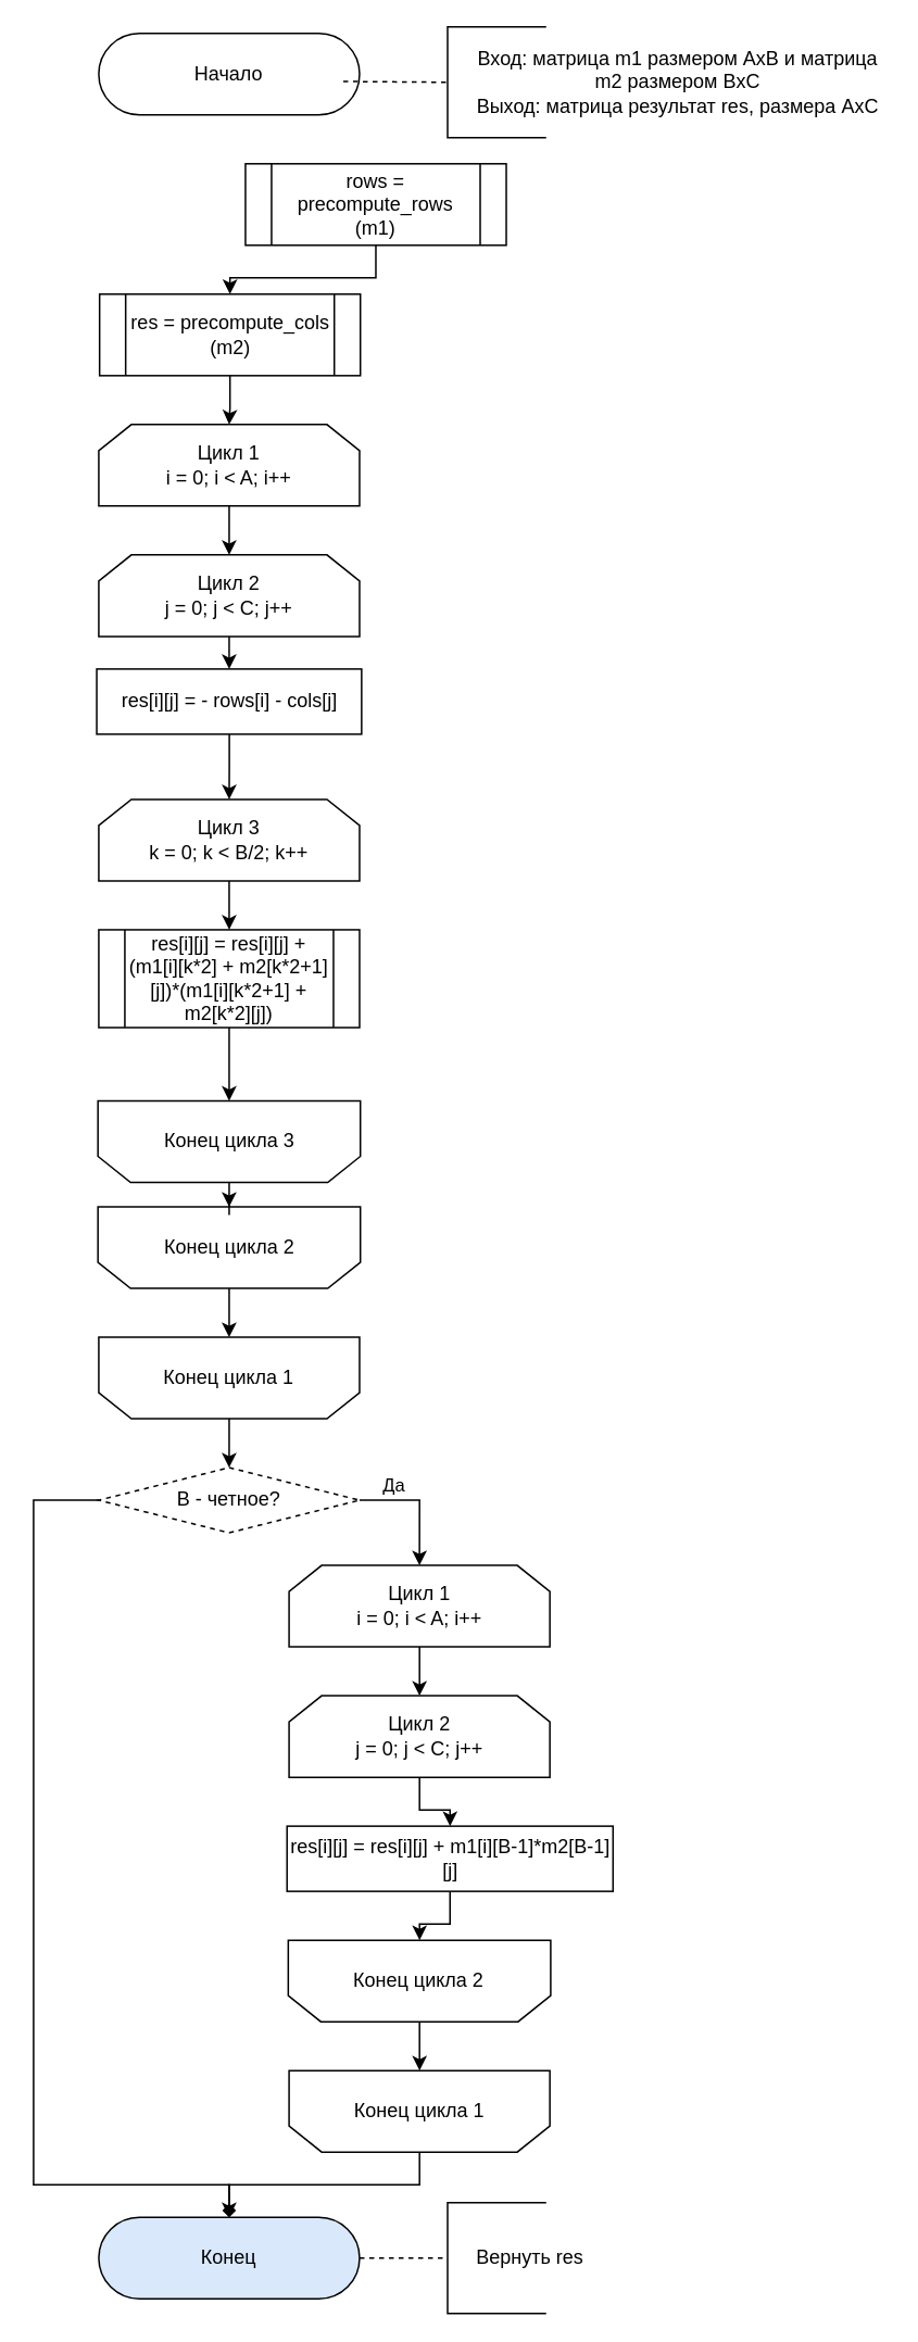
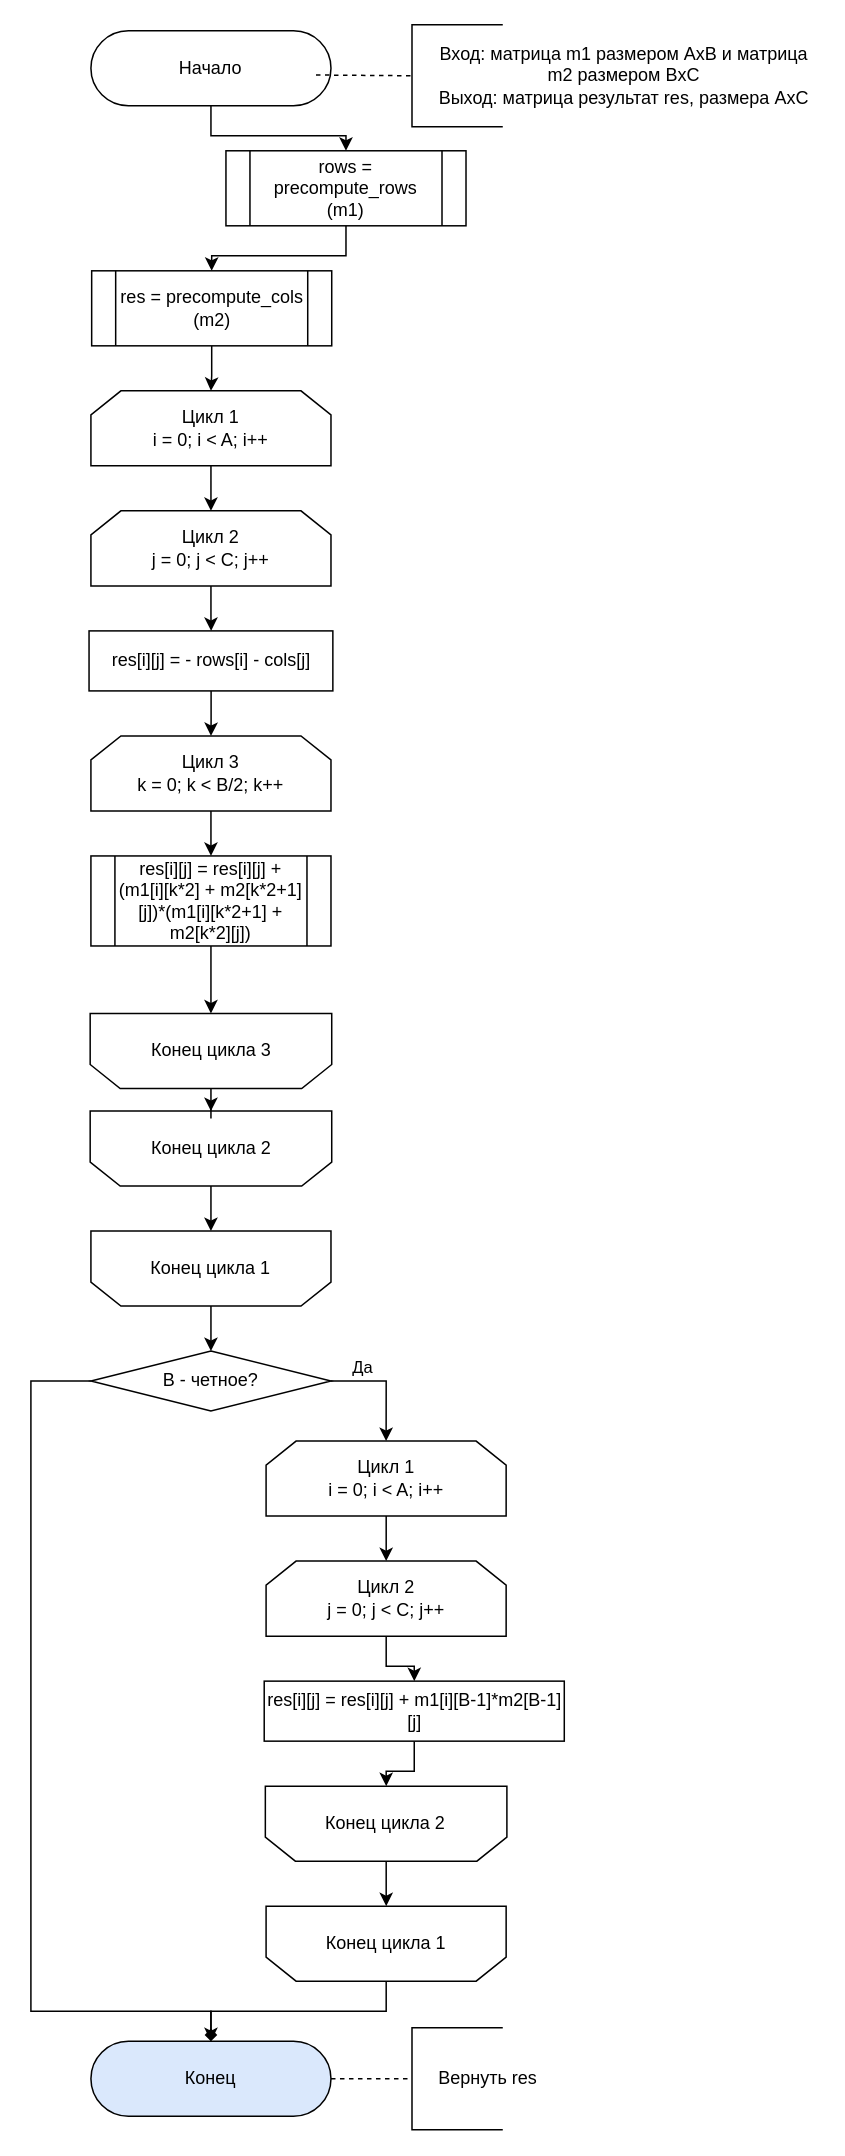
+ <mxCell id="2" value="" style="edgeStyle=orthogonalEdgeStyle;rounded=0;orthogonalLoop=1;jettySize=auto;html=1;" parent="1" source="3" target="22" edge="1"><mxGeometry relative="1" as="geometry" /></mxCell>
- <mxCell id="10" value="res[i][j] = - rows[i] - cols[j] " style="rounded=0;whiteSpace=wrap;html=1;" parent="1" vertex="1"><mxGeometry x="58.75" y="410" width="162.5" height="40" as="geometry" /></mxCell>
+ <mxCell id="10" value="res[i][j] = - rows[i] - cols[j] " style="rounded=0;whiteSpace=wrap;html=1;" parent="1" vertex="1"><mxGeometry x="58.75" y="420" width="162.5" height="40" as="geometry" /></mxCell>
- <mxCell id="34" value="B - четное?" style="rhombus;whiteSpace=wrap;html=1;dashed=1;" parent="1" vertex="1"><mxGeometry x="60" y="900" width="160" height="40" as="geometry" /></mxCell>
+ <mxCell id="34" value="B - четное?" style="rhombus;whiteSpace=wrap;html=1;" parent="1" vertex="1"><mxGeometry x="60" y="900" width="160" height="40" as="geometry" /></mxCell>
